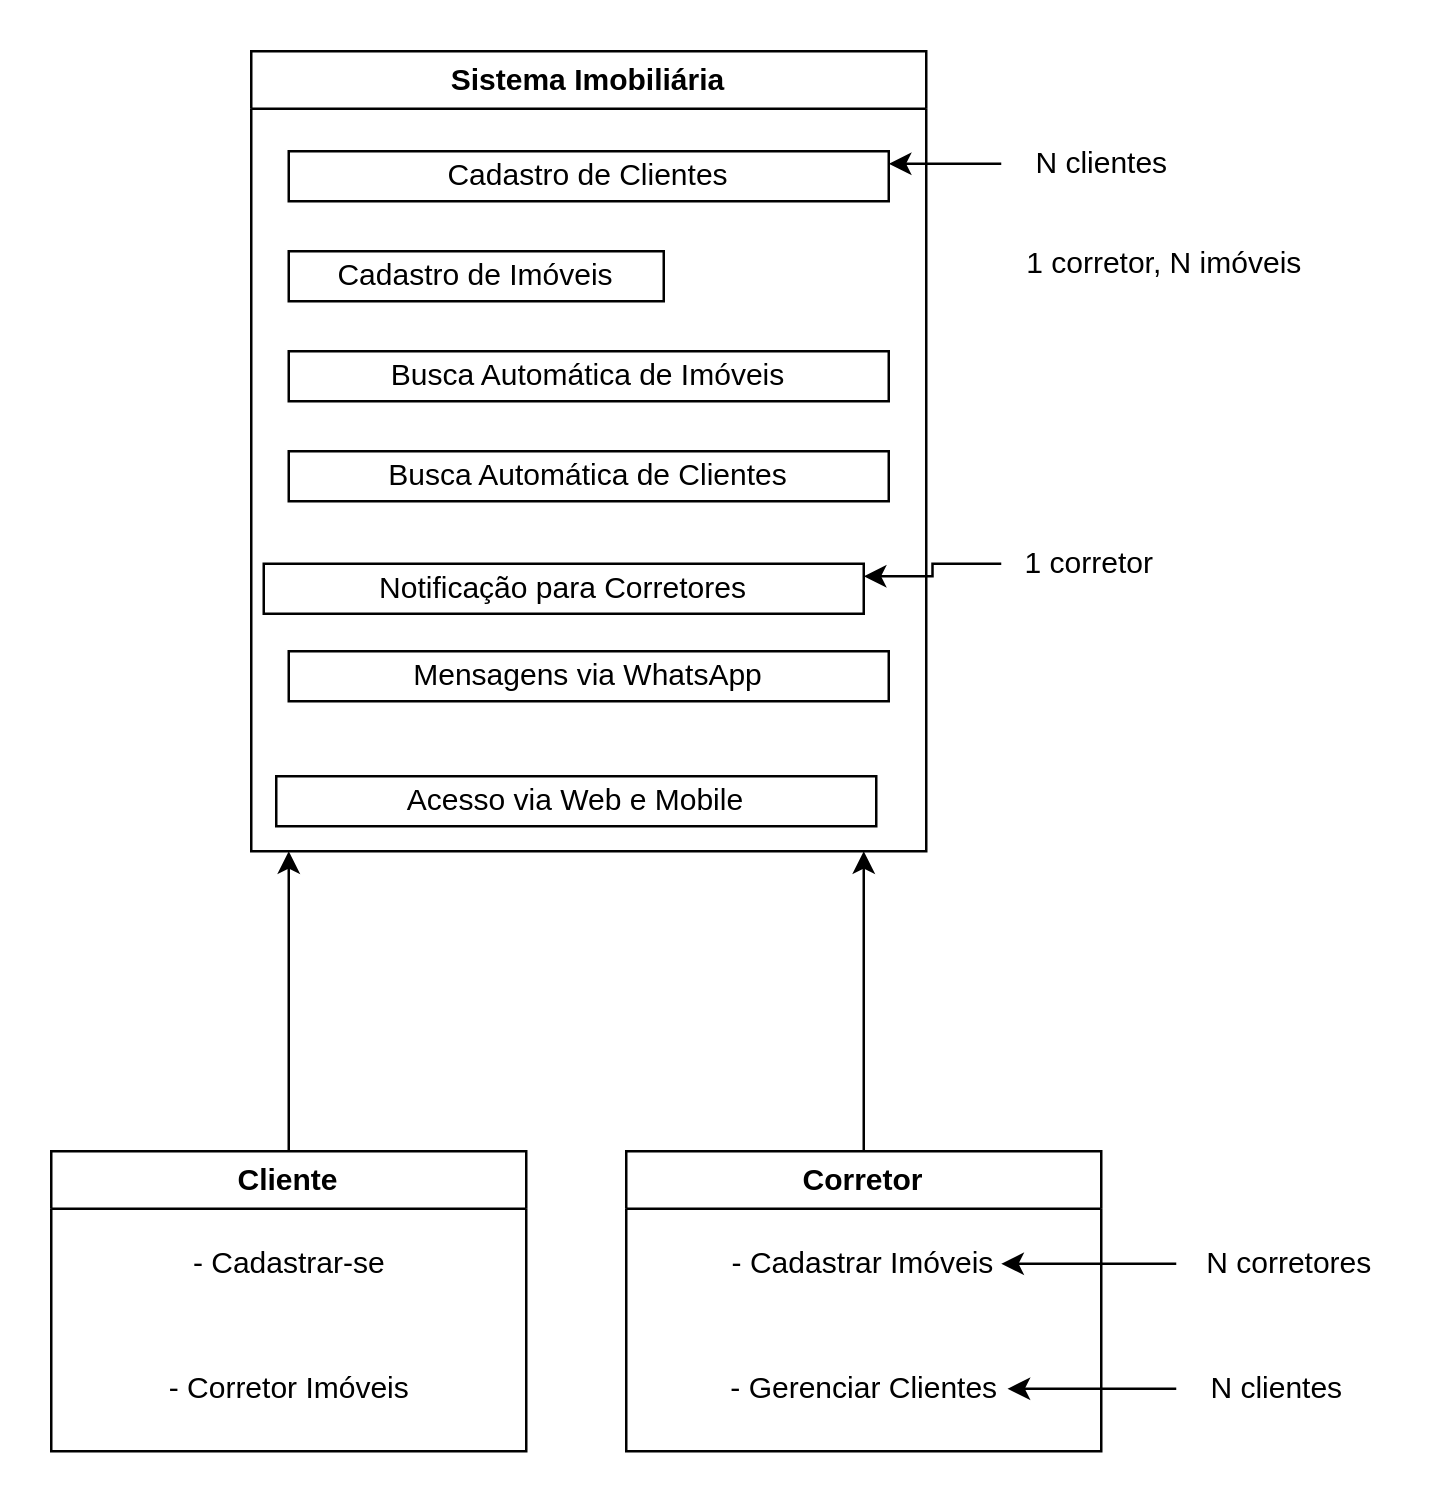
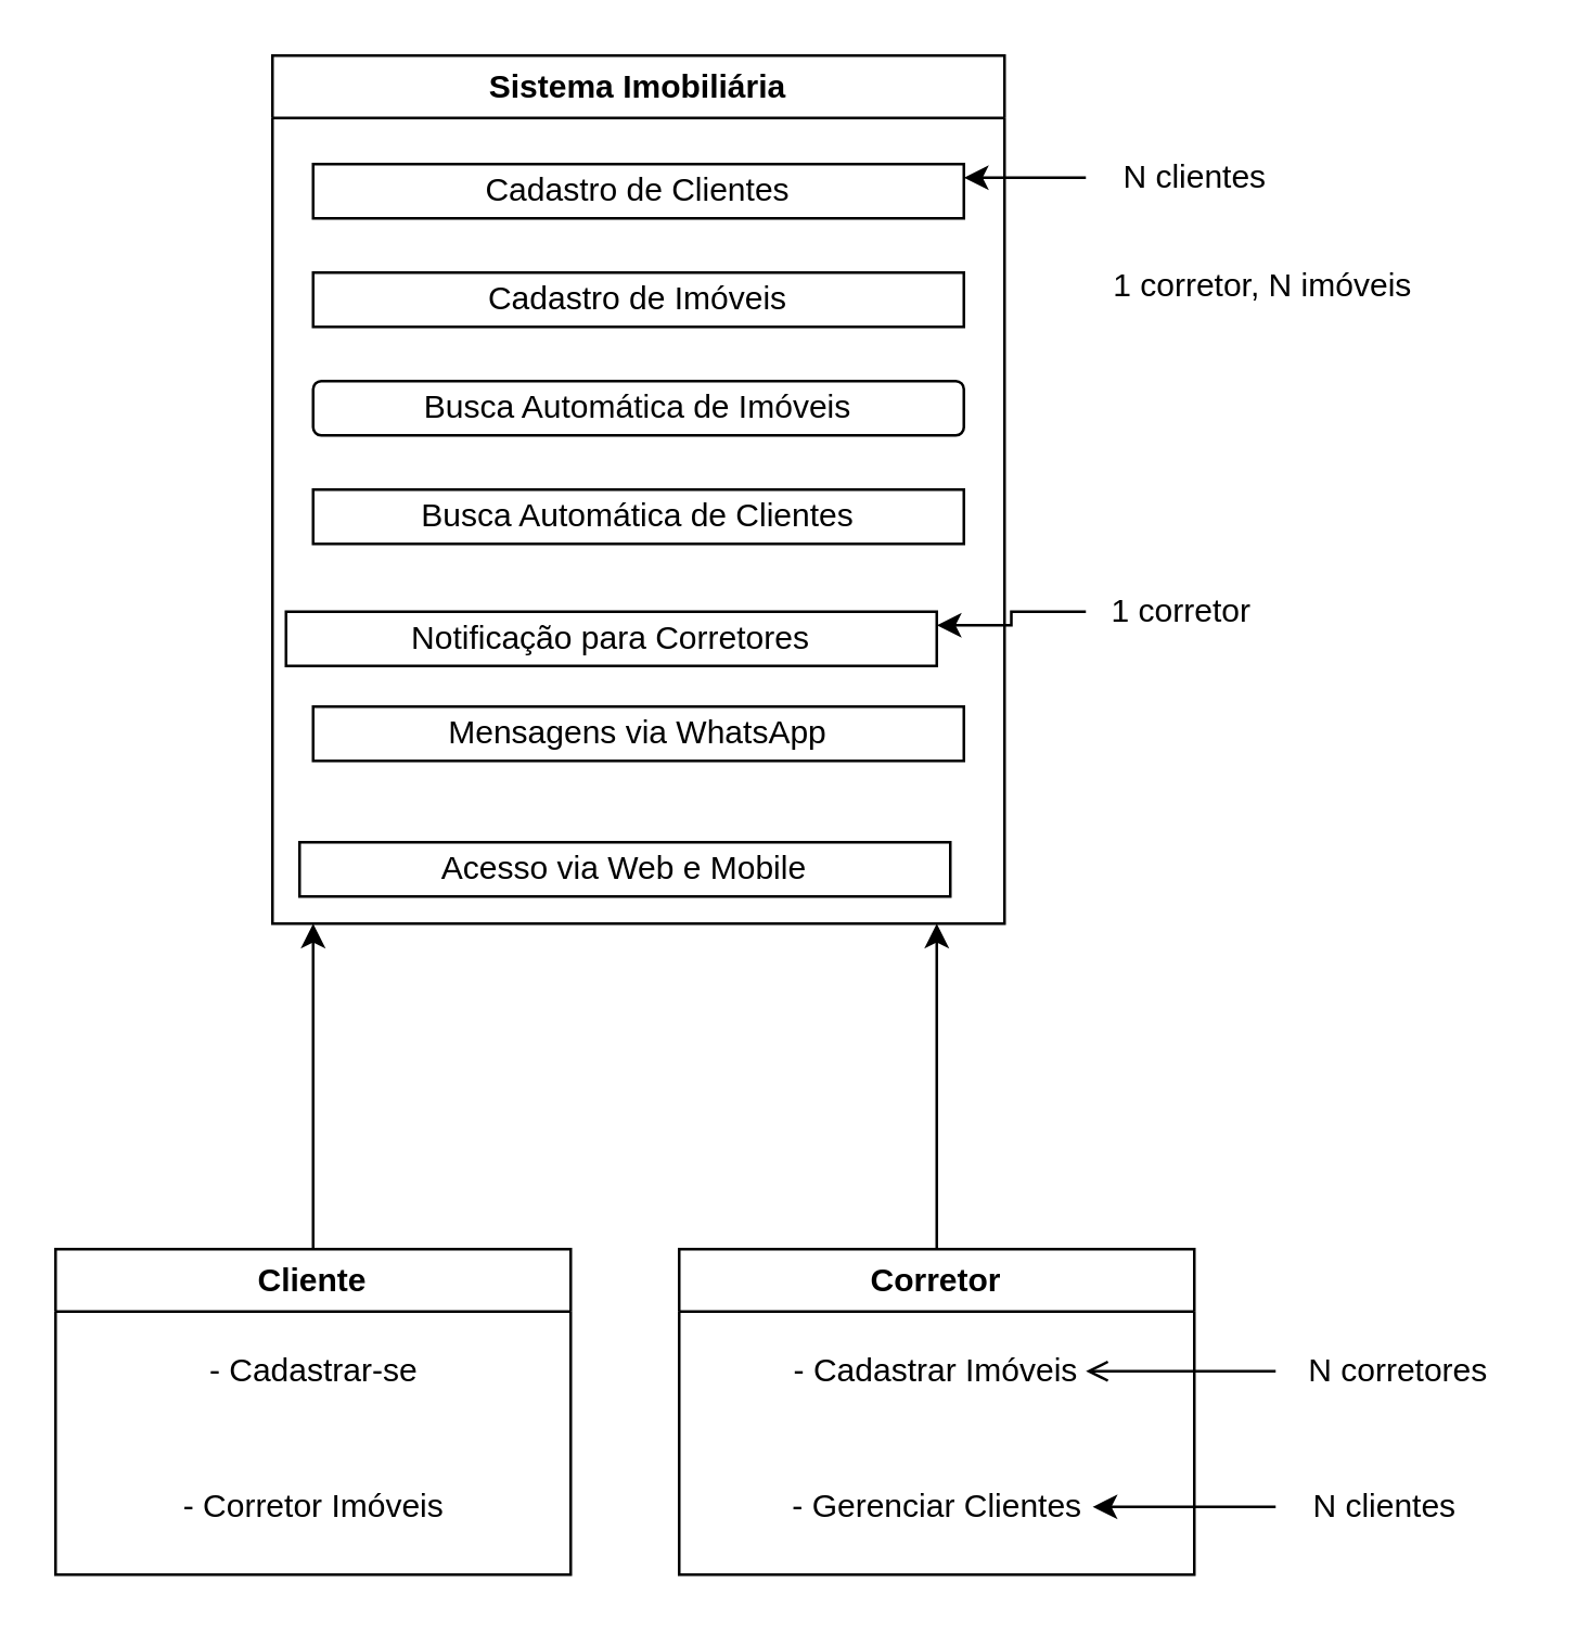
- <mxCell id="4" value="&lt;div&gt;Cadastro de Imóveis&lt;/div&gt;" style="rounded=0;whiteSpace=wrap;html=1;" vertex="1" parent="2"><mxGeometry x="15" y="80" width="150" height="20" as="geometry" /></mxCell>
+ <mxCell id="4" value="&lt;div&gt;Cadastro de Imóveis&lt;/div&gt;" style="rounded=0;whiteSpace=wrap;html=1;" vertex="1" parent="2"><mxGeometry x="15" y="80" width="240" height="20" as="geometry" /></mxCell>
- <mxCell id="5" value="Busca Automática de Imóveis" style="rounded=0;whiteSpace=wrap;html=1;" vertex="1" parent="2"><mxGeometry x="15" y="120" width="240" height="20" as="geometry" /></mxCell>
+ <mxCell id="5" value="Busca Automática de Imóveis" style="whiteSpace=wrap;html=1;rounded=1;" vertex="1" parent="2"><mxGeometry x="15" y="120" width="240" height="20" as="geometry" /></mxCell>
- <mxCell id="23" style="edgeStyle=orthogonalEdgeStyle;rounded=0;orthogonalLoop=1;jettySize=auto;html=1;entryX=1;entryY=0.5;entryDx=0;entryDy=0;" edge="1" parent="1" source="24" target="16"><mxGeometry relative="1" as="geometry" /></mxCell>
+ <mxCell id="23" style="edgeStyle=orthogonalEdgeStyle;rounded=0;orthogonalLoop=1;jettySize=auto;html=1;entryX=1;entryY=0.5;entryDx=0;entryDy=0;endArrow=open;" edge="1" parent="1" source="24" target="16"><mxGeometry relative="1" as="geometry" /></mxCell>
